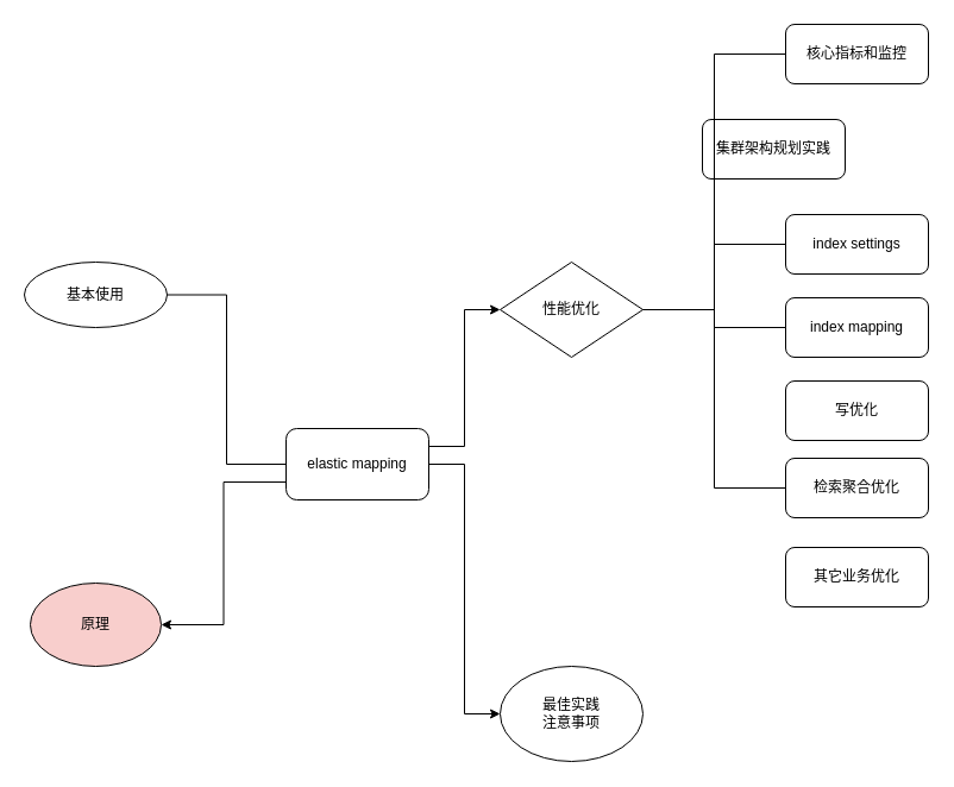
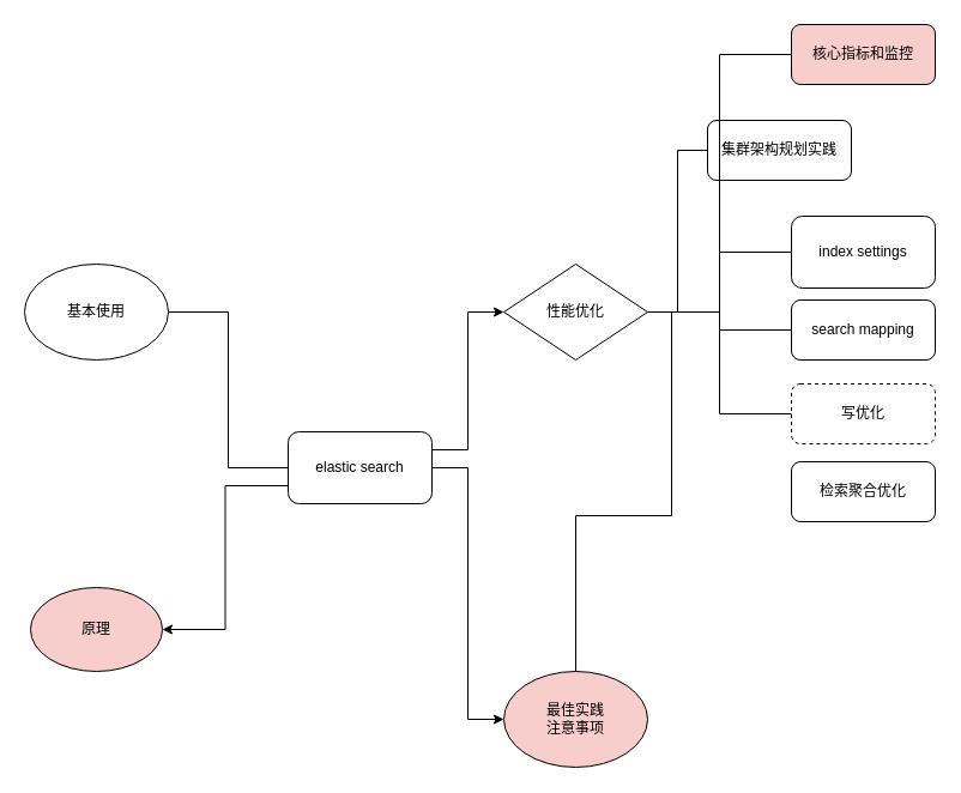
- <mxCell id="23" value="核心指标和监控" style="rounded=1;whiteSpace=wrap;html=1;" parent="1" vertex="1"><mxGeometry x="660" y="20" width="120" height="50" as="geometry" /></mxCell>
+ <mxCell id="23" value="核心指标和监控" style="rounded=1;whiteSpace=wrap;html=1;fillColor=#f8cecc;" parent="1" vertex="1"><mxGeometry x="660" y="20" width="120" height="50" as="geometry" /></mxCell>
+ <mxCell id="13" style="edgeStyle=orthogonalEdgeStyle;rounded=0;orthogonalLoop=1;jettySize=auto;html=1;exitX=1;exitY=0.5;exitDx=0;exitDy=0;entryX=0;entryY=0.5;entryDx=0;entryDy=0;endArrow=none;endFill=0;" parent="1" source="19" target="7" edge="1"><mxGeometry relative="1" as="geometry" /></mxCell>
- <mxCell id="8" value="index settings" style="rounded=1;whiteSpace=wrap;html=1;" parent="1" vertex="1"><mxGeometry x="660" y="180" width="120" height="50" as="geometry" /></mxCell>
+ <mxCell id="8" value="index settings" style="rounded=1;whiteSpace=wrap;html=1;" parent="1" vertex="1"><mxGeometry x="660" y="180" width="120" height="60" as="geometry" /></mxCell>
- <mxCell id="20" value="基本使用" style="ellipse;whiteSpace=wrap;html=1;" parent="1" vertex="1"><mxGeometry x="20" y="220" width="120" height="55" as="geometry" /></mxCell>
+ <mxCell id="20" value="基本使用" style="ellipse;whiteSpace=wrap;html=1;" parent="1" vertex="1"><mxGeometry x="20" y="220" width="120" height="80" as="geometry" /></mxCell>
- <mxCell id="9" value="index mapping" style="rounded=1;whiteSpace=wrap;html=1;" parent="1" vertex="1"><mxGeometry x="660" y="250" width="120" height="50" as="geometry" /></mxCell>
+ <mxCell id="9" value="search mapping" style="rounded=1;whiteSpace=wrap;html=1;" parent="1" vertex="1"><mxGeometry x="660" y="250" width="120" height="50" as="geometry" /></mxCell>
+ <mxCell id="16" style="edgeStyle=orthogonalEdgeStyle;rounded=0;orthogonalLoop=1;jettySize=auto;html=1;exitX=1;exitY=0.5;exitDx=0;exitDy=0;entryX=0;entryY=0.5;entryDx=0;entryDy=0;endArrow=none;endFill=0;" parent="1" source="19" target="10" edge="1"><mxGeometry relative="1" as="geometry" /></mxCell>
- <mxCell id="10" value="写优化" style="rounded=1;whiteSpace=wrap;html=1;" parent="1" vertex="1"><mxGeometry x="660" y="320" width="120" height="50" as="geometry" /></mxCell>
+ <mxCell id="10" value="写优化" style="rounded=1;whiteSpace=wrap;html=1;dashed=1;" parent="1" vertex="1"><mxGeometry x="660" y="320" width="120" height="50" as="geometry" /></mxCell>
- <mxCell id="6" value="elastic mapping" style="rounded=1;whiteSpace=wrap;html=1;" parent="1" vertex="1"><mxGeometry x="240" y="360" width="120" height="60" as="geometry" /></mxCell>
+ <mxCell id="6" value="elastic search" style="rounded=1;whiteSpace=wrap;html=1;" parent="1" vertex="1"><mxGeometry x="240" y="360" width="120" height="60" as="geometry" /></mxCell>
- <mxCell id="17" style="edgeStyle=orthogonalEdgeStyle;rounded=0;orthogonalLoop=1;jettySize=auto;html=1;exitX=1;exitY=0.5;exitDx=0;exitDy=0;entryX=0;entryY=0.5;entryDx=0;entryDy=0;endArrow=none;endFill=0;" parent="1" source="19" target="11" edge="1"><mxGeometry relative="1" as="geometry" /></mxCell>
+ <mxCell id="17" style="edgeStyle=orthogonalEdgeStyle;rounded=0;orthogonalLoop=1;jettySize=auto;html=1;exitX=1;exitY=0.5;exitDx=0;exitDy=0;endArrow=none;endFill=0;" parent="1" source="19" target="22" edge="1"><mxGeometry relative="1" as="geometry" /></mxCell>
- <mxCell id="12" value="其它业务优化" style="rounded=1;whiteSpace=wrap;html=1;" parent="1" vertex="1"><mxGeometry x="660" y="460" width="120" height="50" as="geometry" /></mxCell>
- <mxCell id="22" value="最佳实践&lt;div&gt;注意事项&lt;/div&gt;" style="ellipse;whiteSpace=wrap;html=1;" parent="1" vertex="1"><mxGeometry x="420" y="560" width="120" height="80" as="geometry" /></mxCell>
+ <mxCell id="22" value="最佳实践&lt;div&gt;注意事项&lt;/div&gt;" style="ellipse;whiteSpace=wrap;html=1;fillColor=#f8cecc;" parent="1" vertex="1"><mxGeometry x="420" y="560" width="120" height="80" as="geometry" /></mxCell>
